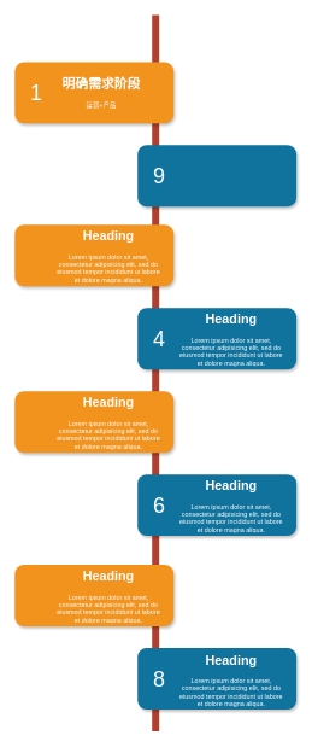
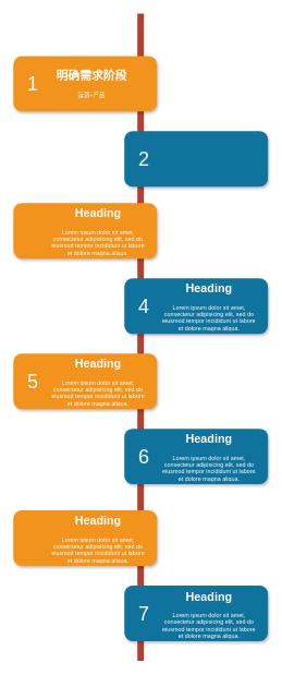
- <mxCell id="6" value="9" style="text;html=1;strokeColor=none;fillColor=none;align=center;verticalAlign=middle;whiteSpace=wrap;fontSize=30;fontColor=#FFFFFF;" parent="1" vertex="1"><mxGeometry x="200" y="233" width="40" height="20" as="geometry" /></mxCell>
+ <mxCell id="6" value="2" style="text;html=1;strokeColor=none;fillColor=none;align=center;verticalAlign=middle;whiteSpace=wrap;fontSize=30;fontColor=#FFFFFF;" parent="1" vertex="1"><mxGeometry x="200" y="233" width="40" height="20" as="geometry" /></mxCell>
+ <mxCell id="11" value="5" style="text;html=1;strokeColor=none;fillColor=none;align=center;verticalAlign=middle;whiteSpace=wrap;fontSize=30;fontColor=#FFFFFF;" parent="1" vertex="1"><mxGeometry x="30" y="573" width="40" height="20" as="geometry" /></mxCell>
- <mxCell id="16" value="8" style="text;html=1;strokeColor=none;fillColor=none;align=center;verticalAlign=middle;whiteSpace=wrap;fontSize=30;fontColor=#FFFFFF;" parent="1" vertex="1"><mxGeometry x="200" y="928" width="40" height="20" as="geometry" /></mxCell>
+ <mxCell id="16" value="7" style="text;html=1;strokeColor=none;fillColor=none;align=center;verticalAlign=middle;whiteSpace=wrap;fontSize=30;fontColor=#FFFFFF;" parent="1" vertex="1"><mxGeometry x="200" y="928" width="40" height="20" as="geometry" /></mxCell>
